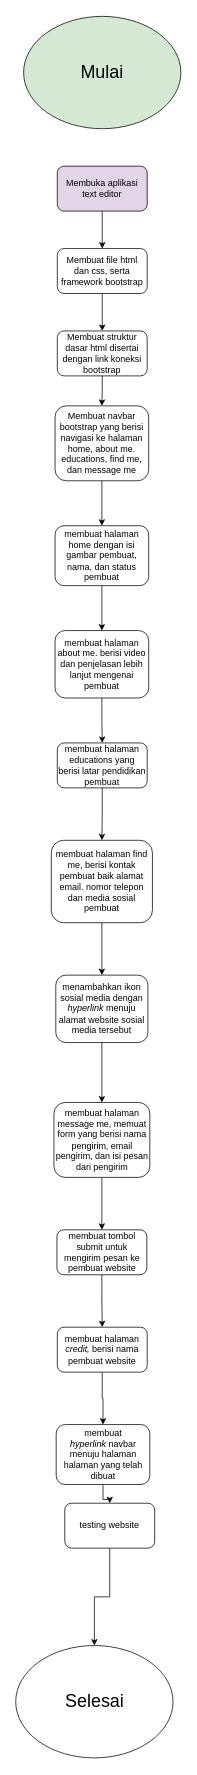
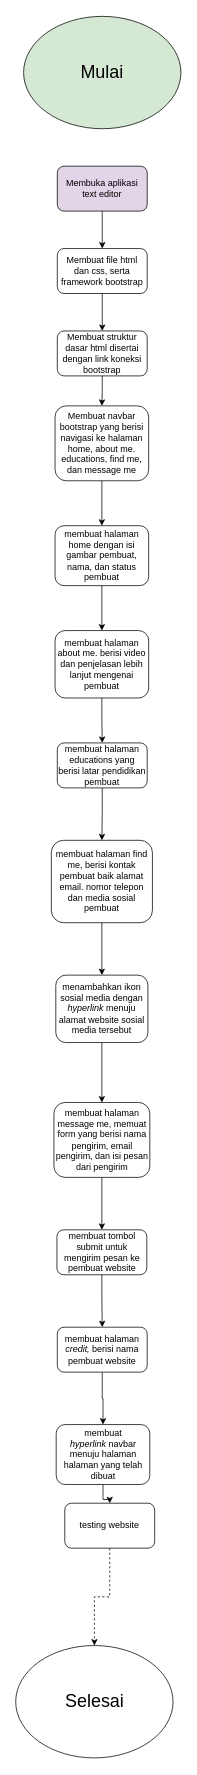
- <mxCell id="29" value="" style="edgeStyle=orthogonalEdgeStyle;rounded=0;orthogonalLoop=1;jettySize=auto;html=1;" edge="1" parent="1" source="30" target="31"><mxGeometry relative="1" as="geometry" /></mxCell>
+ <mxCell id="29" value="" style="edgeStyle=orthogonalEdgeStyle;rounded=0;orthogonalLoop=1;jettySize=auto;html=1;dashed=1;" edge="1" parent="1" source="30" target="31"><mxGeometry relative="1" as="geometry" /></mxCell>
